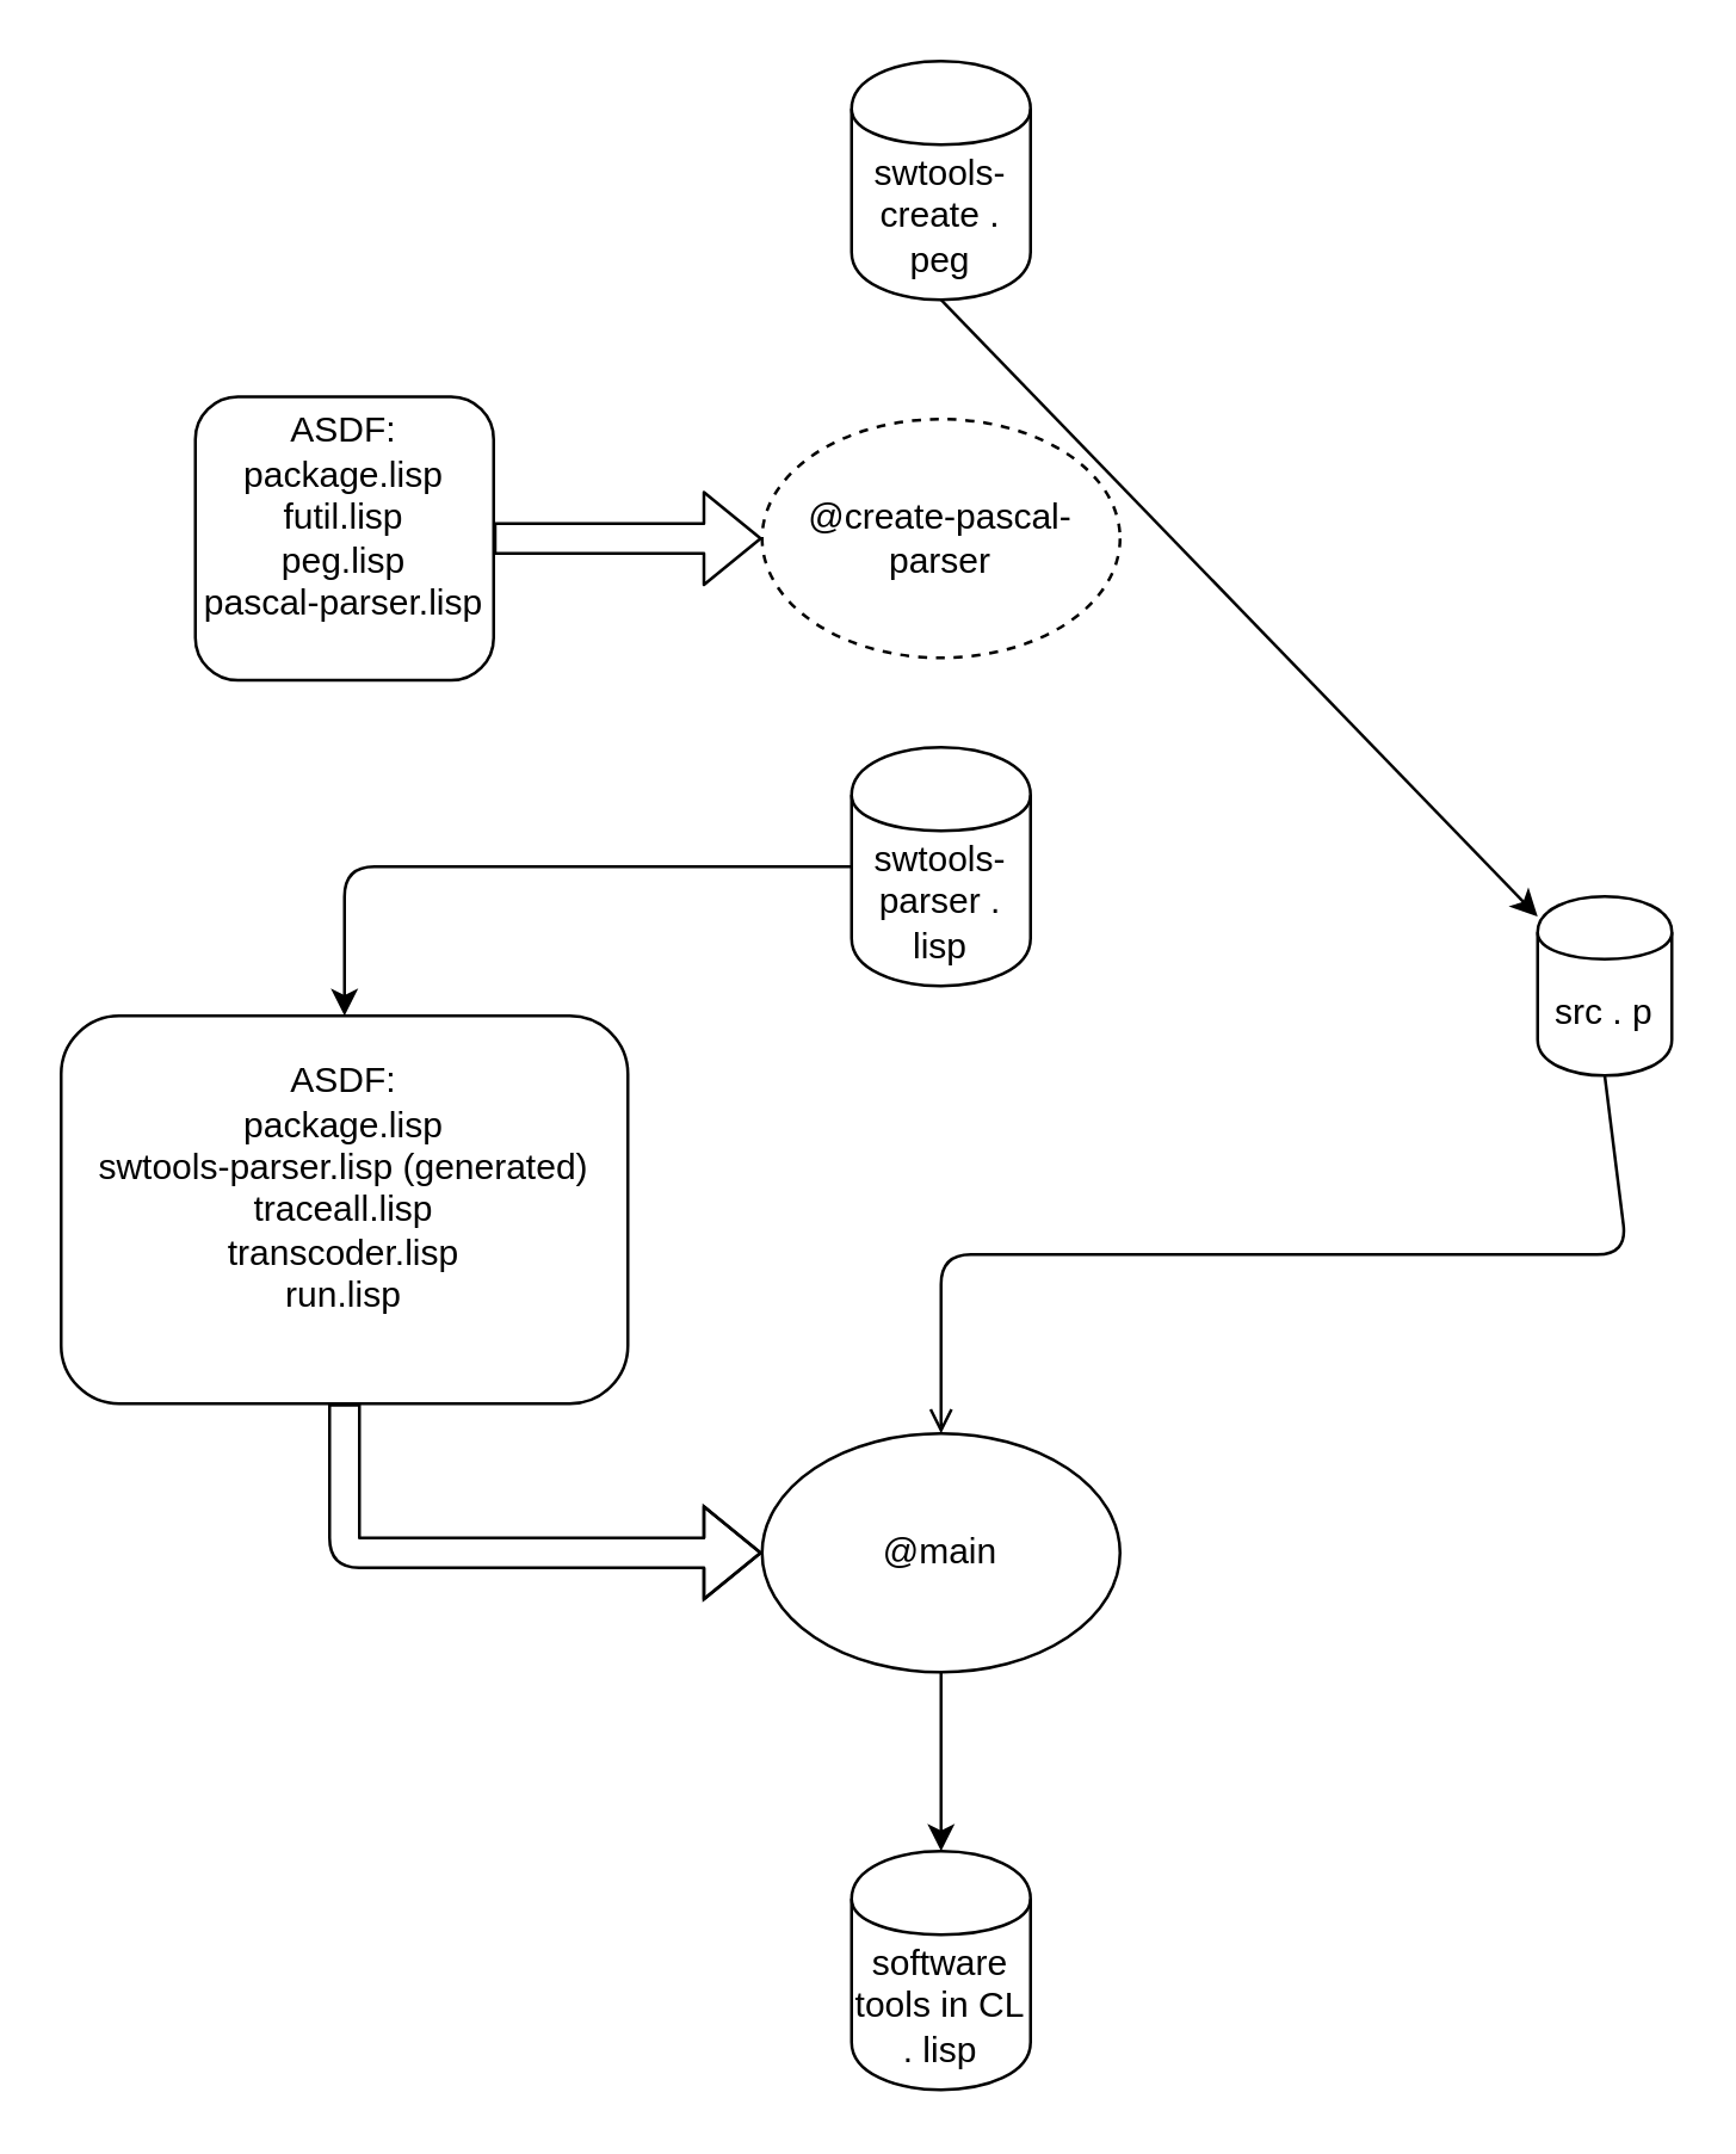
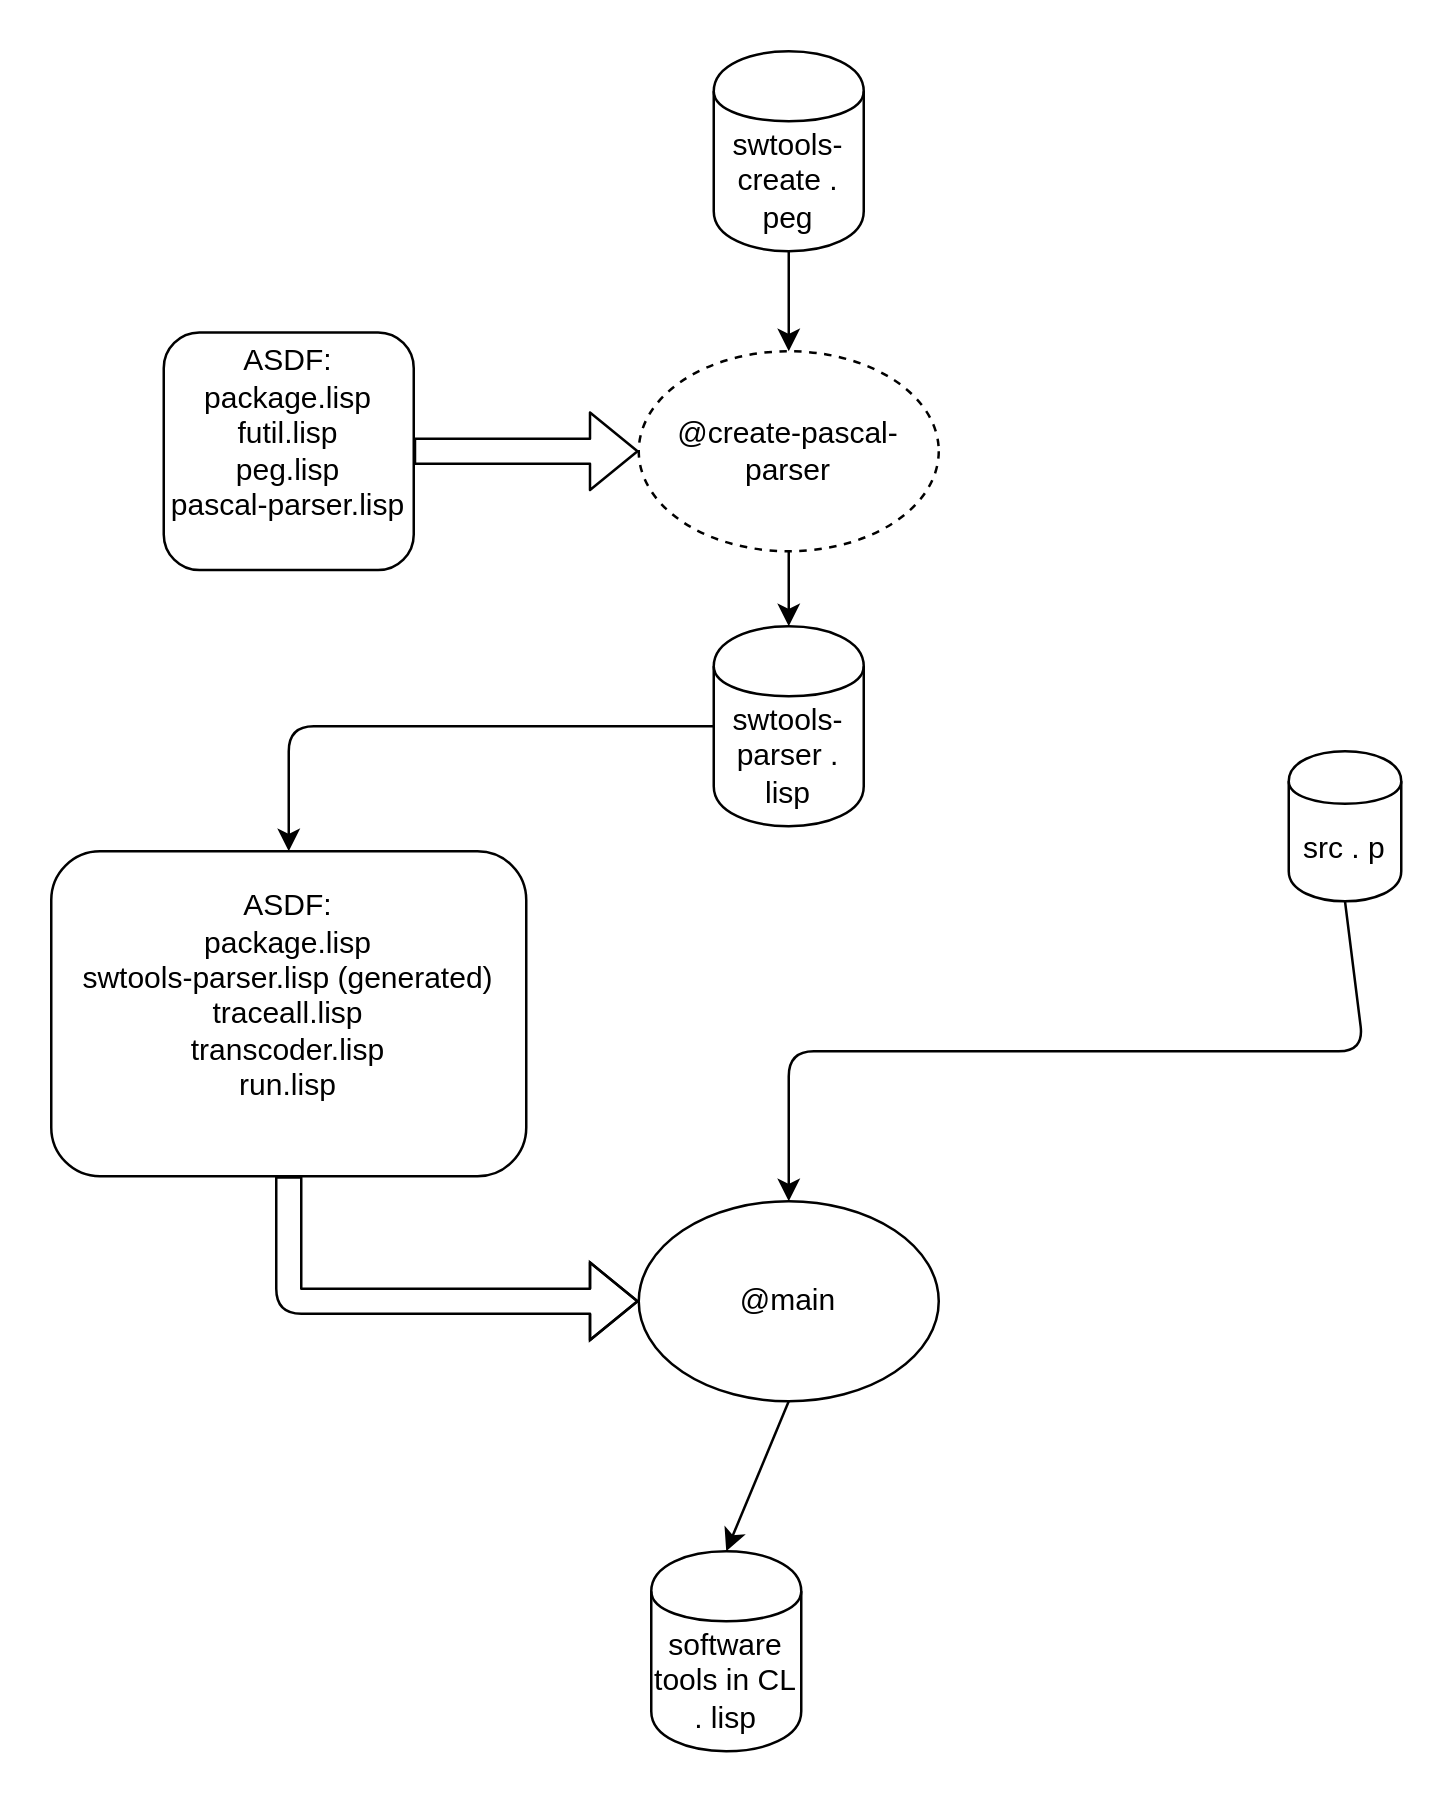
- <mxCell id="8" value="" style="endArrow=classic;html=1;exitX=0.5;exitY=1;exitDx=0;exitDy=0;" edge="1" parent="1" source="4" target="5"><mxGeometry width="50" height="50" relative="1" as="geometry"><mxPoint x="45" y="560" as="sourcePoint" /><mxPoint x="95" y="510" as="targetPoint" /></mxGeometry></mxCell>
+ <mxCell id="8" value="" style="endArrow=classic;html=1;entryX=0.5;entryY=0;entryDx=0;entryDy=0;exitX=0.5;exitY=1;exitDx=0;exitDy=0;" edge="1" parent="1" source="4" target="7"><mxGeometry width="50" height="50" relative="1" as="geometry"><mxPoint x="45" y="560" as="sourcePoint" /><mxPoint x="95" y="510" as="targetPoint" /></mxGeometry></mxCell>
+ <mxCell id="9" value="" style="endArrow=classic;html=1;entryX=0.5;entryY=0;entryDx=0;entryDy=0;exitX=0.5;exitY=1;exitDx=0;exitDy=0;" edge="1" parent="1" source="7" target="2"><mxGeometry width="50" height="50" relative="1" as="geometry"><mxPoint x="45" y="560" as="sourcePoint" /><mxPoint x="95" y="510" as="targetPoint" /></mxGeometry></mxCell>
- <mxCell id="12" value="" style="endArrow=open;html=1;entryX=0.5;entryY=0;entryDx=0;entryDy=0;exitX=0.5;exitY=1;exitDx=0;exitDy=0;" edge="1" parent="1" source="5" target="11"><mxGeometry width="50" height="50" relative="1" as="geometry"><mxPoint x="25" y="790" as="sourcePoint" /><mxPoint x="75" y="740" as="targetPoint" /><Array as="points"><mxPoint x="545" y="420" /><mxPoint x="315" y="420" /></Array></mxGeometry></mxCell>
+ <mxCell id="12" value="" style="endArrow=classic;html=1;entryX=0.5;entryY=0;entryDx=0;entryDy=0;exitX=0.5;exitY=1;exitDx=0;exitDy=0;" edge="1" parent="1" source="5" target="11"><mxGeometry width="50" height="50" relative="1" as="geometry"><mxPoint x="25" y="790" as="sourcePoint" /><mxPoint x="75" y="740" as="targetPoint" /><Array as="points"><mxPoint x="545" y="420" /><mxPoint x="315" y="420" /></Array></mxGeometry></mxCell>
- <mxCell id="3" value="software tools in CL . lisp" style="shape=cylinder;whiteSpace=wrap;html=1;boundedLbl=1;backgroundOutline=1;" vertex="1" parent="1"><mxGeometry x="285" y="620" width="60" height="80" as="geometry" /></mxCell>
+ <mxCell id="3" value="software tools in CL . lisp" style="shape=cylinder;whiteSpace=wrap;html=1;boundedLbl=1;backgroundOutline=1;" vertex="1" parent="1"><mxGeometry x="260" y="620" width="60" height="80" as="geometry" /></mxCell>
